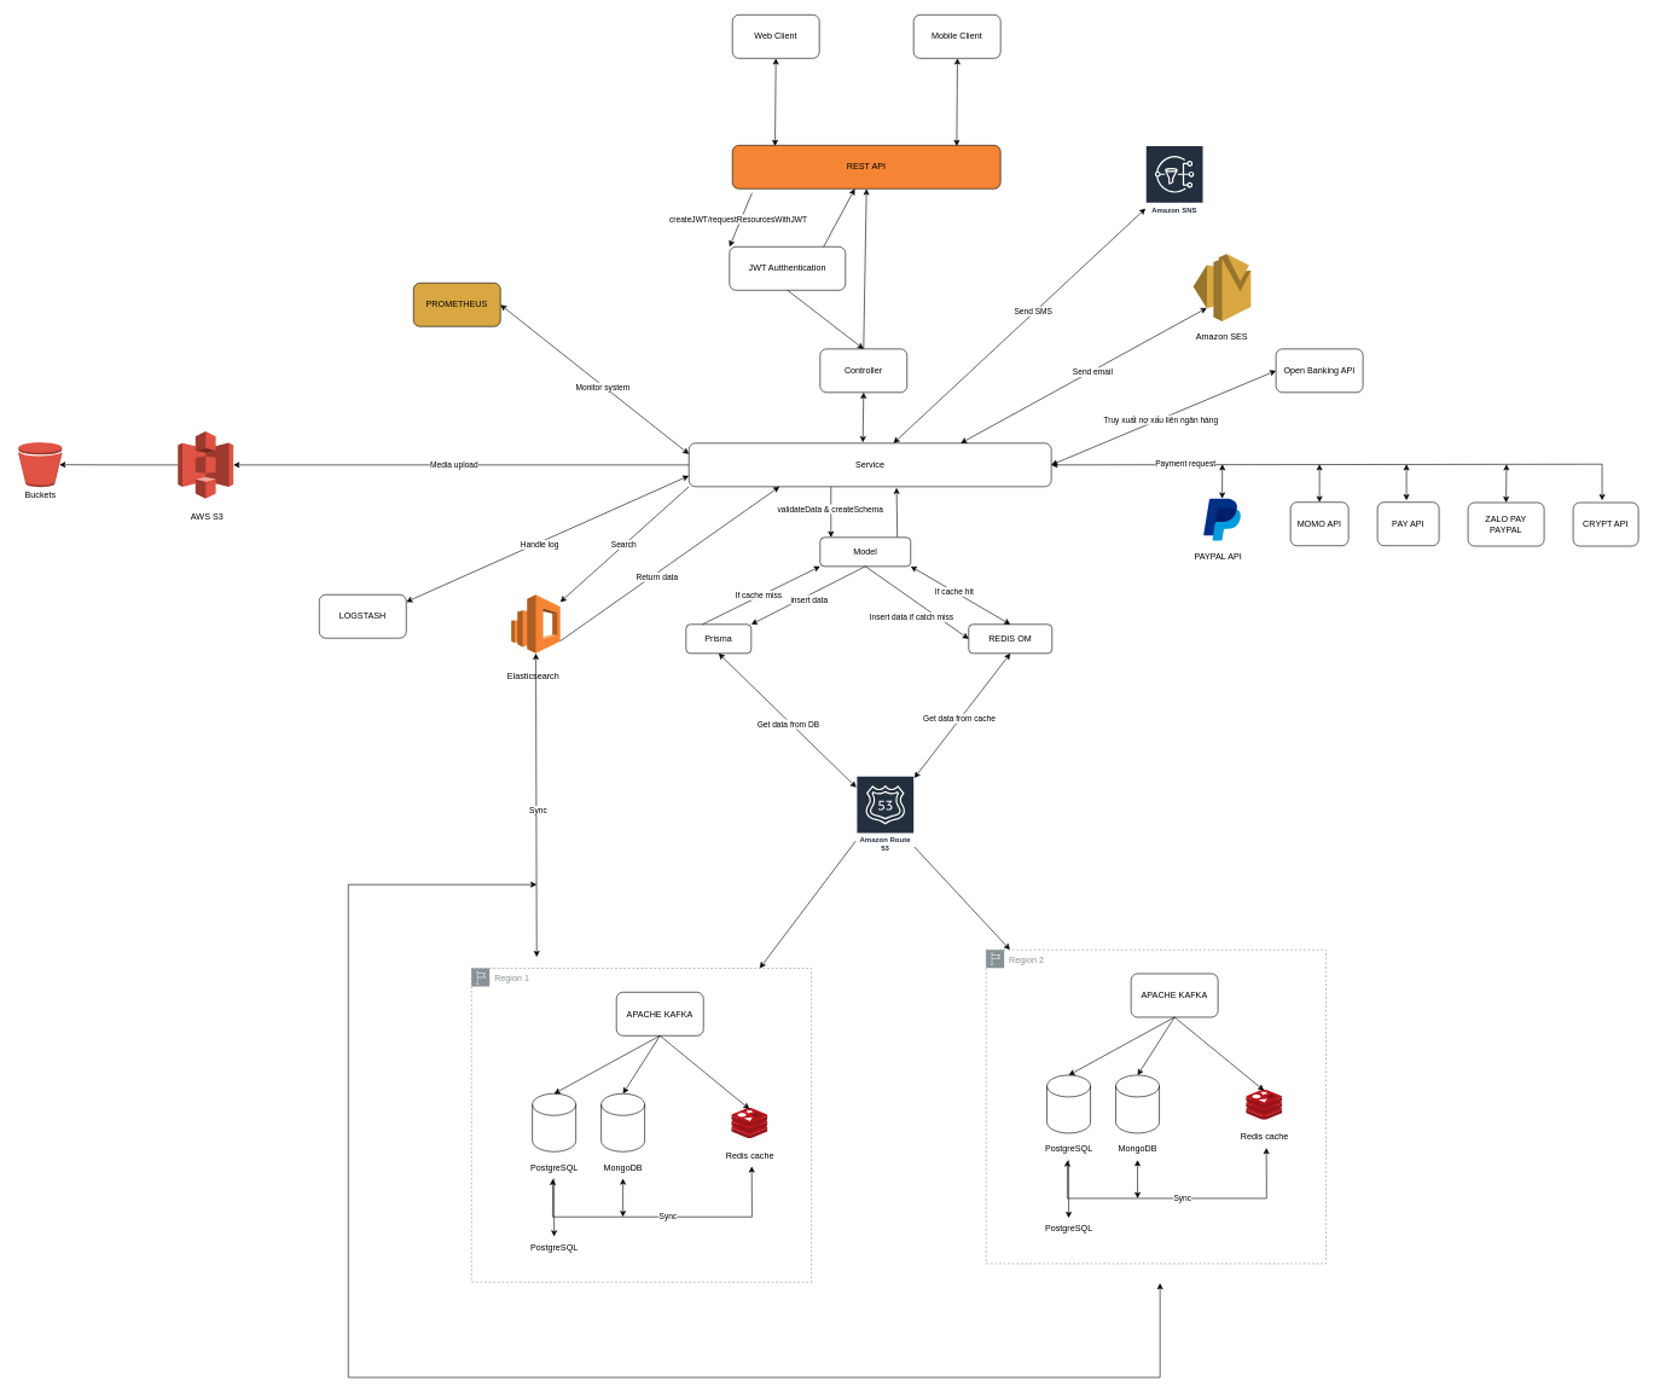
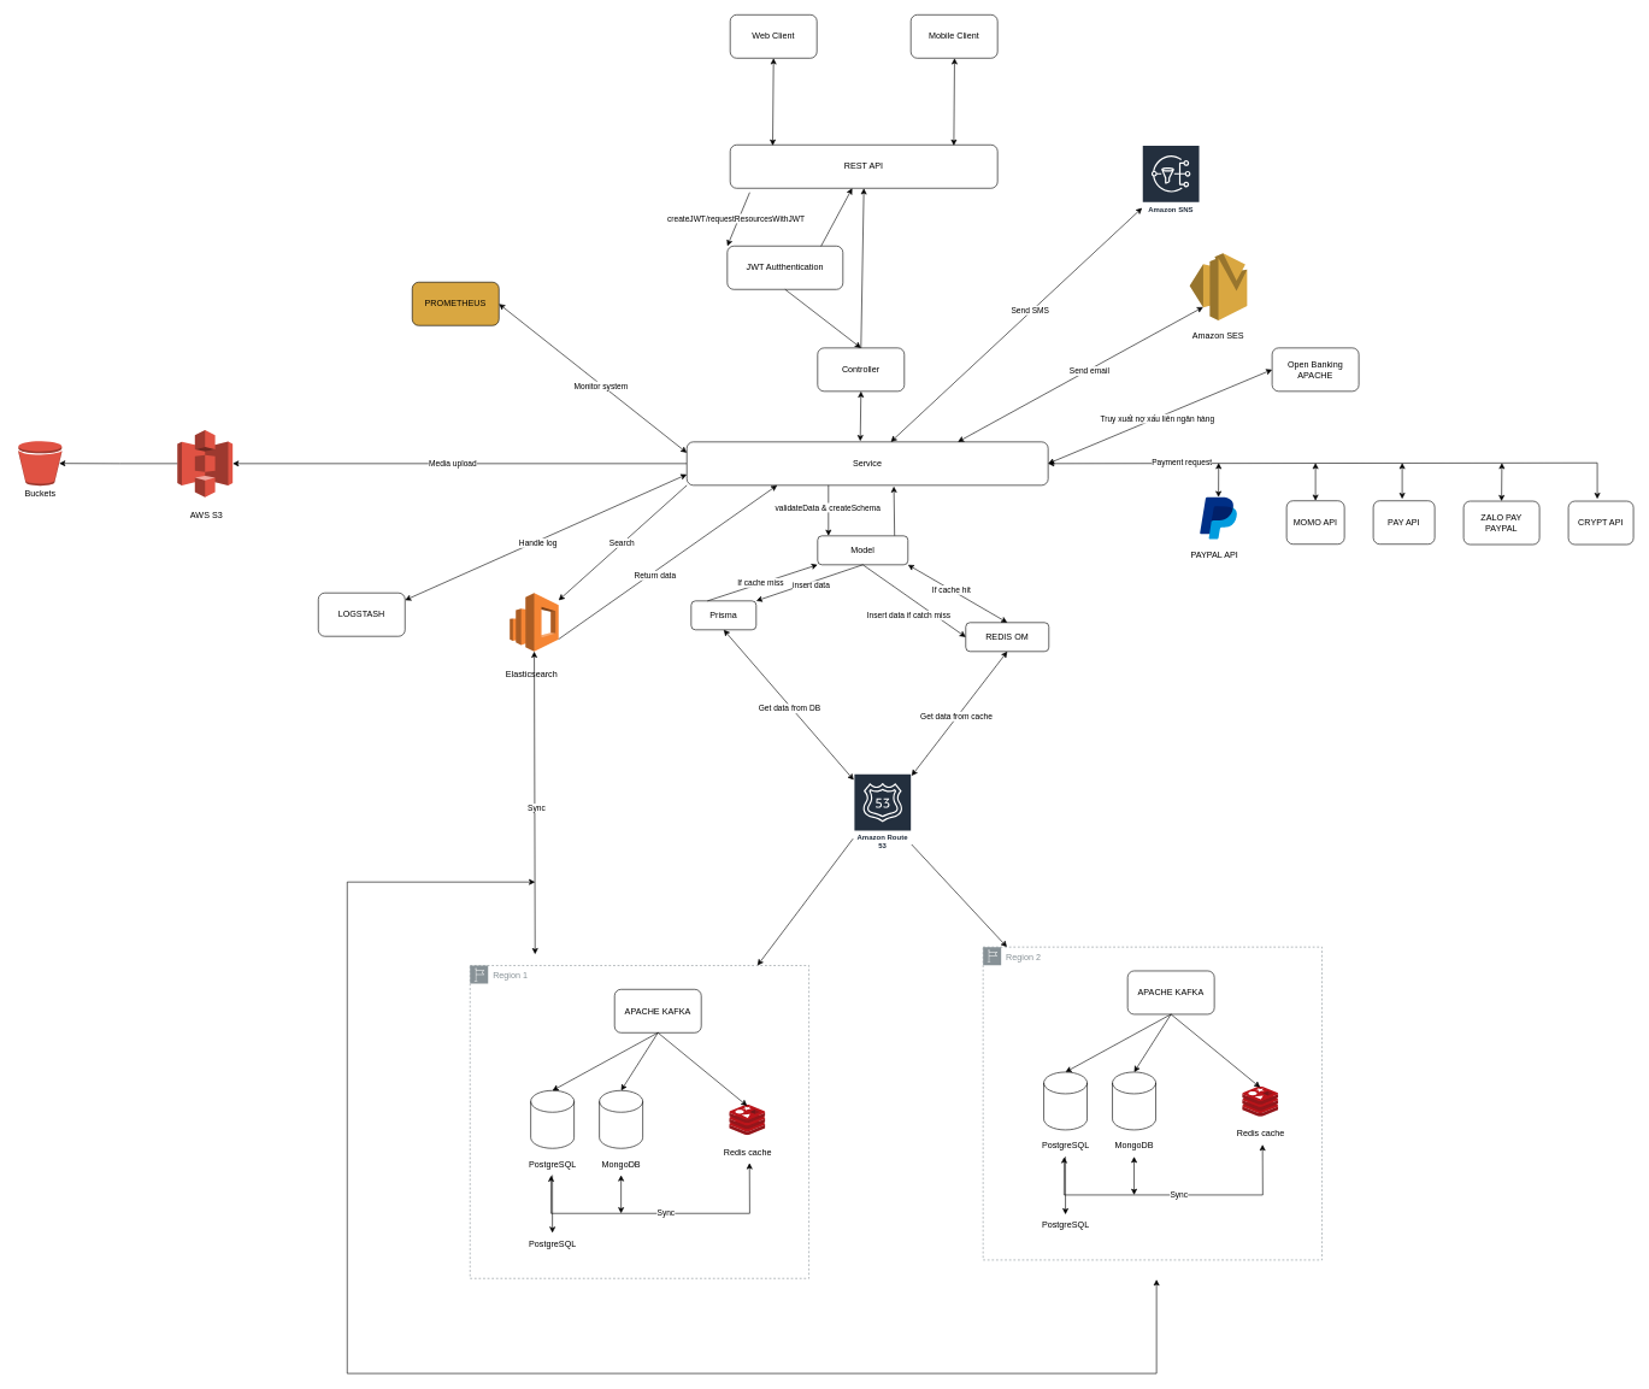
- <mxCell id="5" value="REST API" style="rounded=1;whiteSpace=wrap;html=1;fillColor=#f58534;" parent="1" vertex="1"><mxGeometry x="1010" y="200" width="370" height="60" as="geometry" /></mxCell>
+ <mxCell id="5" value="REST API" style="rounded=1;whiteSpace=wrap;html=1;" parent="1" vertex="1"><mxGeometry x="1010" y="200" width="370" height="60" as="geometry" /></mxCell>
- <mxCell id="101" value="Open Banking API" style="rounded=1;whiteSpace=wrap;html=1;" parent="1" vertex="1"><mxGeometry x="1760" y="481" width="120" height="60" as="geometry" /></mxCell>
+ <mxCell id="101" value="Open Banking APACHE" style="rounded=1;whiteSpace=wrap;html=1;" parent="1" vertex="1"><mxGeometry x="1760" y="481" width="120" height="60" as="geometry" /></mxCell>
- <mxCell id="18" value="Prisma" style="rounded=1;whiteSpace=wrap;html=1;" parent="1" vertex="1"><mxGeometry x="946" y="861" width="90" height="40" as="geometry" /></mxCell>
+ <mxCell id="18" value="Prisma" style="rounded=1;whiteSpace=wrap;html=1;" parent="1" vertex="1"><mxGeometry x="956" y="831" width="90" height="40" as="geometry" /></mxCell>
